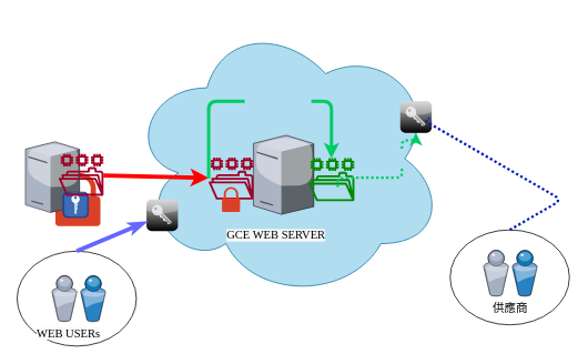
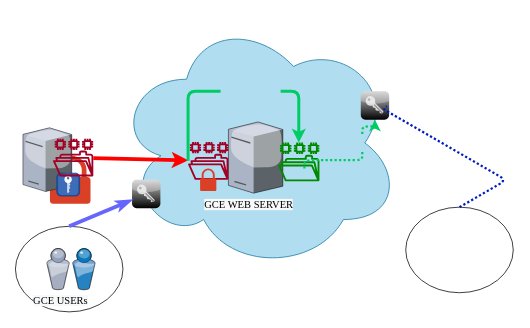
- <mxCell id="8" value="&lt;span style=&quot;color: rgb(0 , 0 , 0) ; font-family: &amp;#34;verdana&amp;#34; ; font-size: 14px ; font-style: normal ; font-weight: 400 ; letter-spacing: normal ; text-align: center ; text-indent: 0px ; text-transform: none ; word-spacing: 0px ; background-color: rgb(248 , 249 , 250) ; display: inline ; float: none&quot;&gt;GCE WEB SERVER&lt;/span&gt;" style="text;whiteSpace=wrap;html=1;" vertex="1" parent="1"><mxGeometry x="270" y="267.95" width="140" height="19" as="geometry" /></mxCell>
+ <mxCell id="8" value="&lt;span style=&quot;color: rgb(0 , 0 , 0) ; font-family: &amp;#34;verdana&amp;#34; ; font-size: 14px ; font-style: normal ; font-weight: 400 ; letter-spacing: normal ; text-align: center ; text-indent: 0px ; text-transform: none ; word-spacing: 0px ; background-color: rgb(248 , 249 , 250) ; display: inline ; float: none&quot;&gt;GCE WEB SERVER&lt;/span&gt;" style="text;whiteSpace=wrap;html=1;" vertex="1" parent="1"><mxGeometry x="270" y="257.95" width="140" height="19" as="geometry" /></mxCell>
- <mxCell id="6" value="&lt;font style=&quot;font-size: 14px&quot;&gt;供應商&lt;/font&gt;" style="verticalLabelPosition=bottom;aspect=fixed;html=1;verticalAlign=top;strokeColor=none;shape=mxgraph.citrix.users;rounded=0;shadow=0;comic=0;fontFamily=Verdana;" parent="1" vertex="1"><mxGeometry x="580" y="300" width="64.5" height="55" as="geometry" /></mxCell>
- <mxCell id="10" value="&lt;span style=&quot;color: rgb(0 , 0 , 0) ; font-family: &amp;#34;verdana&amp;#34; ; font-size: 14px ; font-style: normal ; font-weight: 400 ; letter-spacing: normal ; text-align: center ; text-indent: 0px ; text-transform: none ; word-spacing: 0px ; background-color: rgb(248 , 249 , 250) ; display: inline ; float: none&quot;&gt;WEB USERs&lt;/span&gt;" style="text;whiteSpace=wrap;html=1;" vertex="1" parent="1"><mxGeometry x="41.62" y="385.5" width="140" height="19" as="geometry" /></mxCell>
+ <mxCell id="10" value="&lt;span style=&quot;color: rgb(0 , 0 , 0) ; font-family: &amp;#34;verdana&amp;#34; ; font-size: 14px ; font-style: normal ; font-weight: 400 ; letter-spacing: normal ; text-align: center ; text-indent: 0px ; text-transform: none ; word-spacing: 0px ; background-color: rgb(248 , 249 , 250) ; display: inline ; float: none&quot;&gt;GCE USERs&lt;/span&gt;" style="text;whiteSpace=wrap;html=1;" vertex="1" parent="1"><mxGeometry x="41.62" y="385.5" width="140" height="19" as="geometry" /></mxCell>
